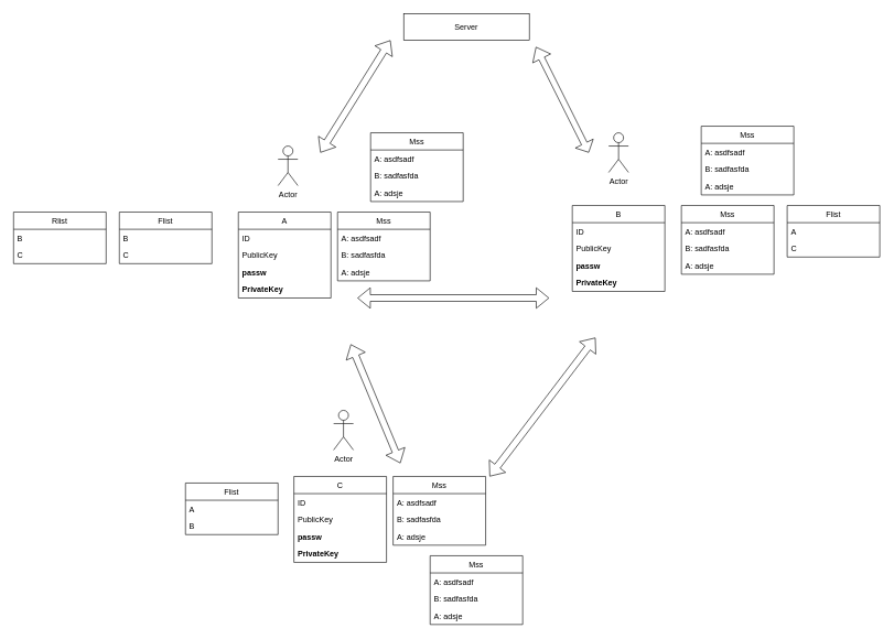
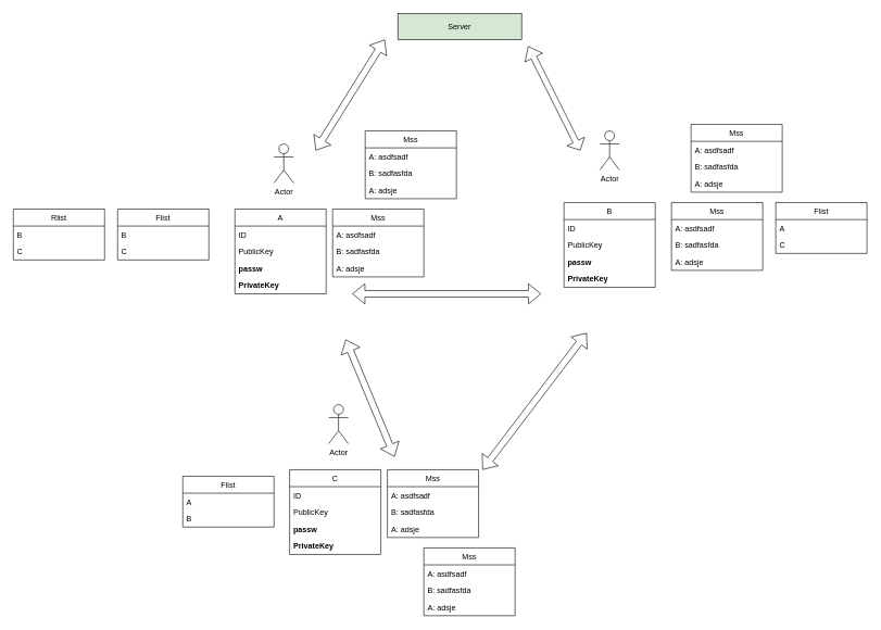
- <mxCell id="4" value="Server" style="rounded=0;whiteSpace=wrap;html=1;" vertex="1" parent="1"><mxGeometry x="610" y="20" width="190" height="40" as="geometry" /></mxCell>
+ <mxCell id="4" value="Server" style="rounded=0;whiteSpace=wrap;html=1;fillColor=#d5e8d4;" vertex="1" parent="1"><mxGeometry x="610" y="20" width="190" height="40" as="geometry" /></mxCell>
